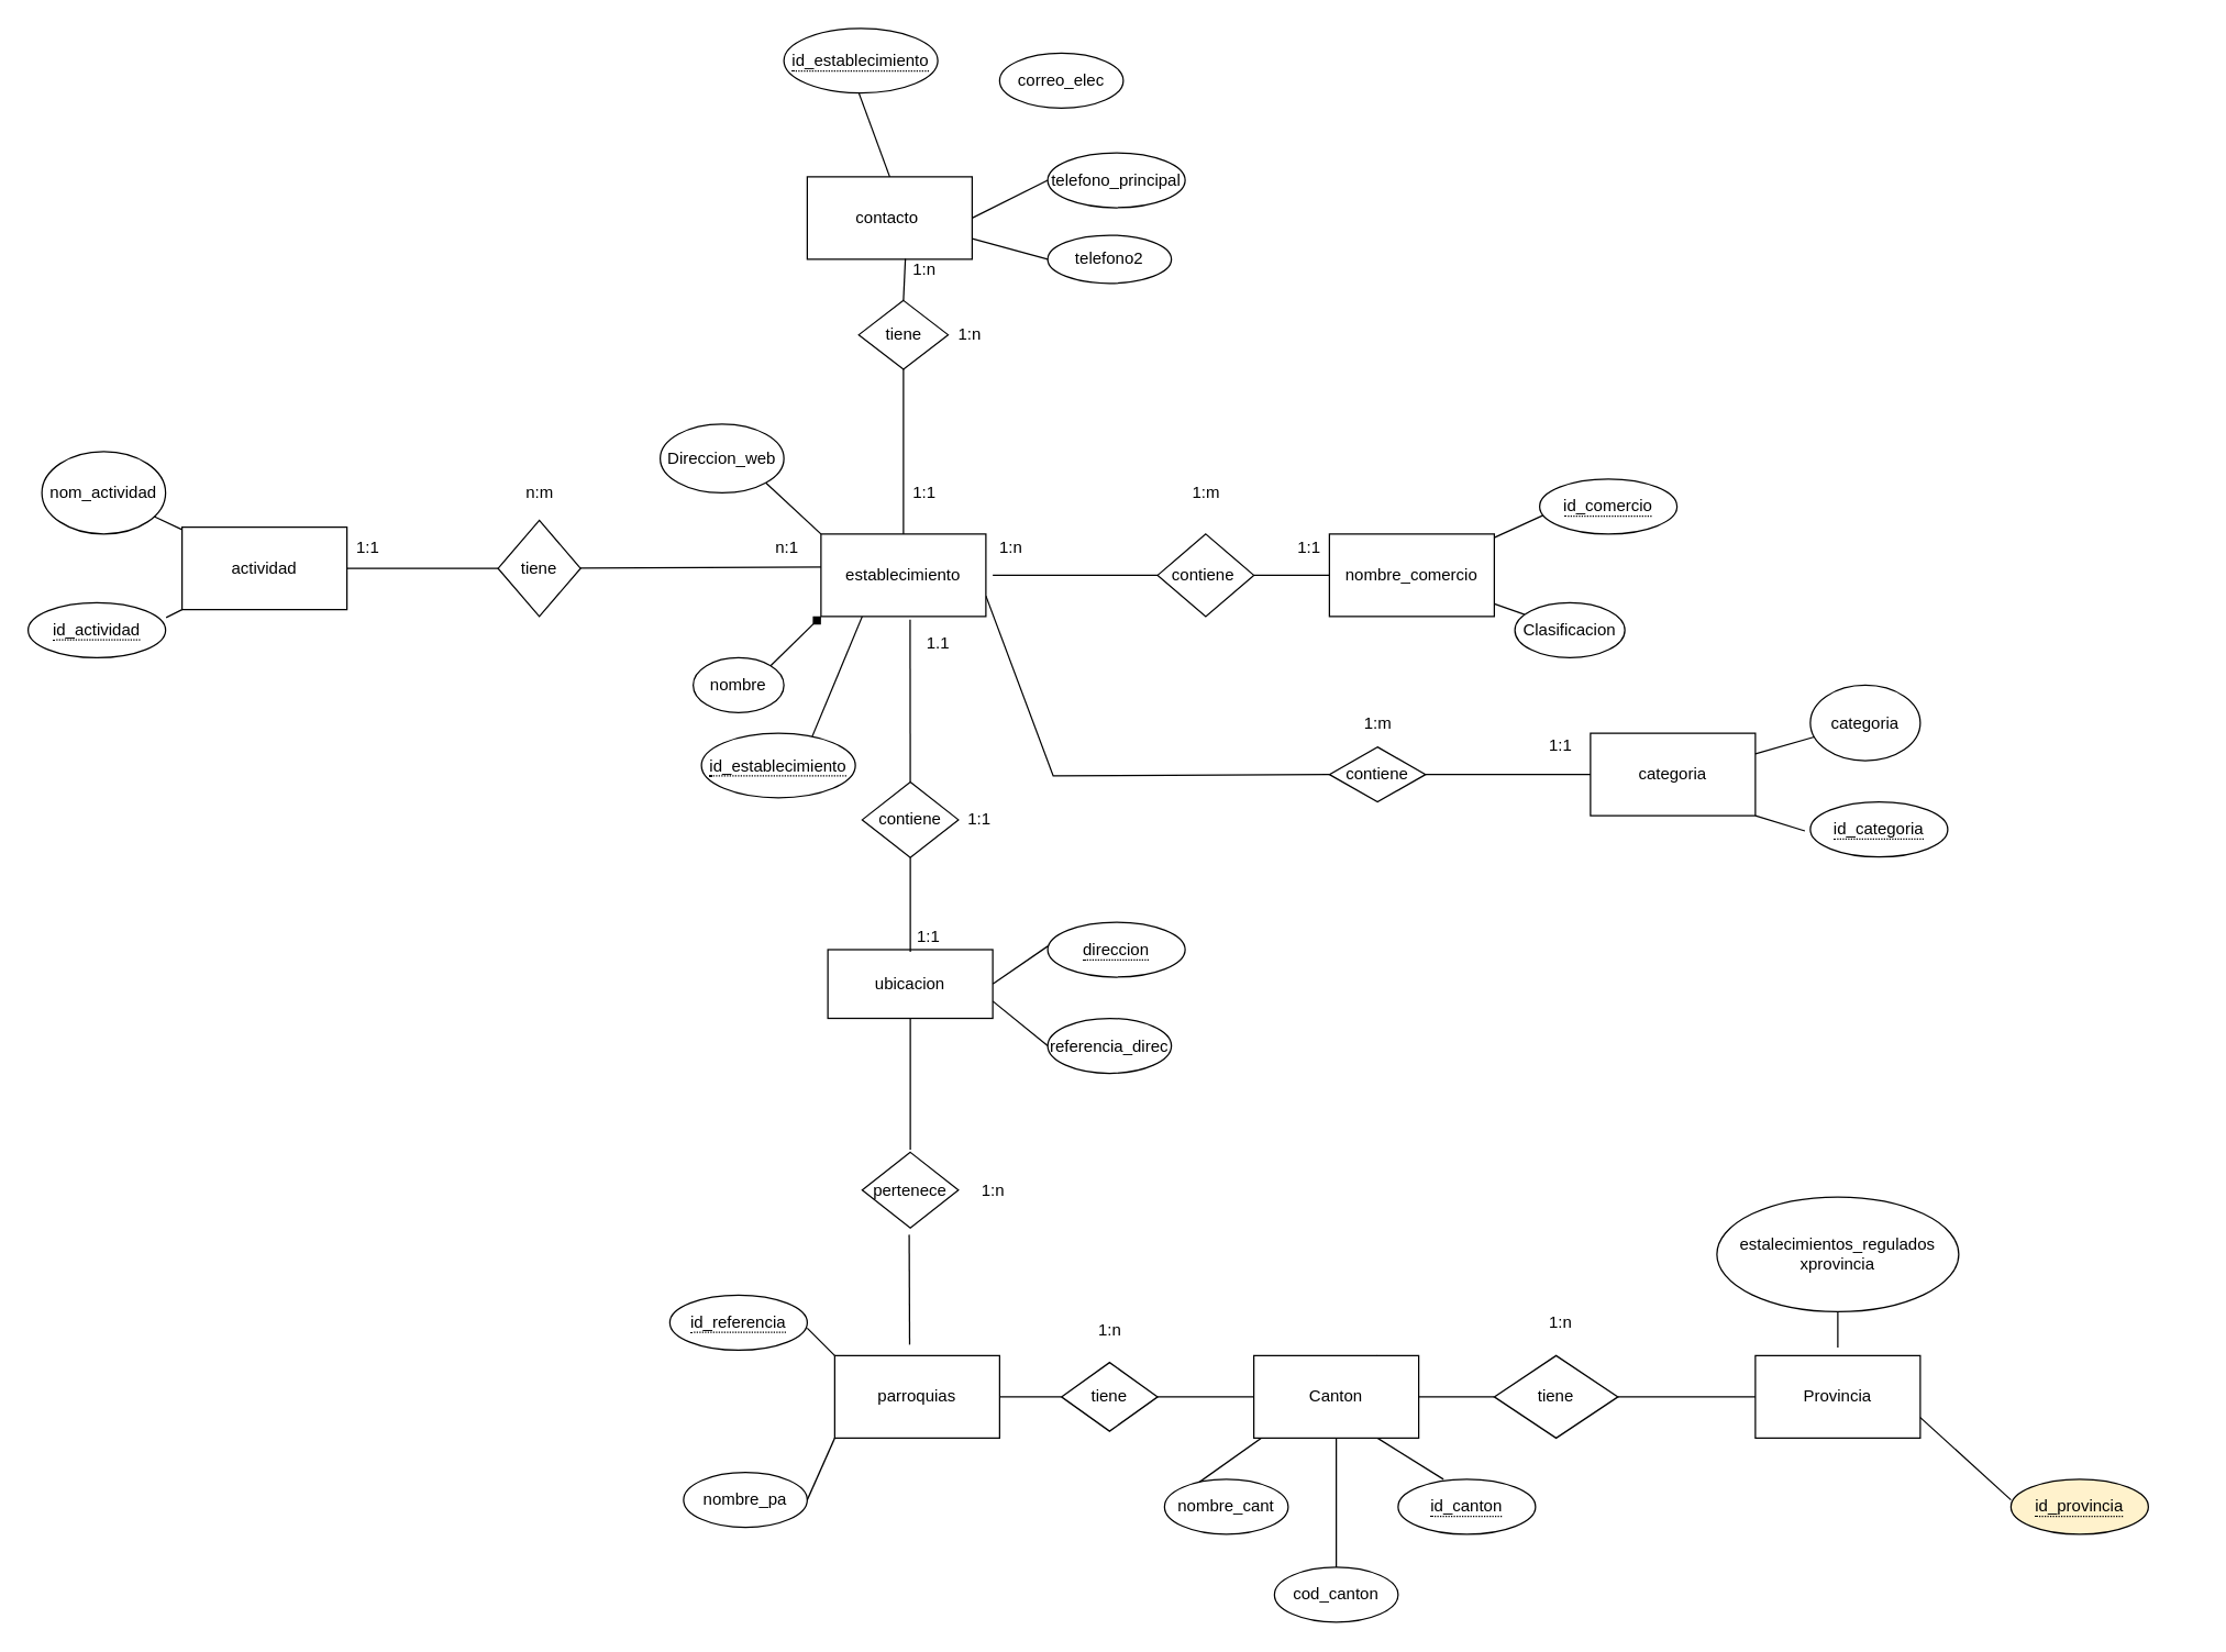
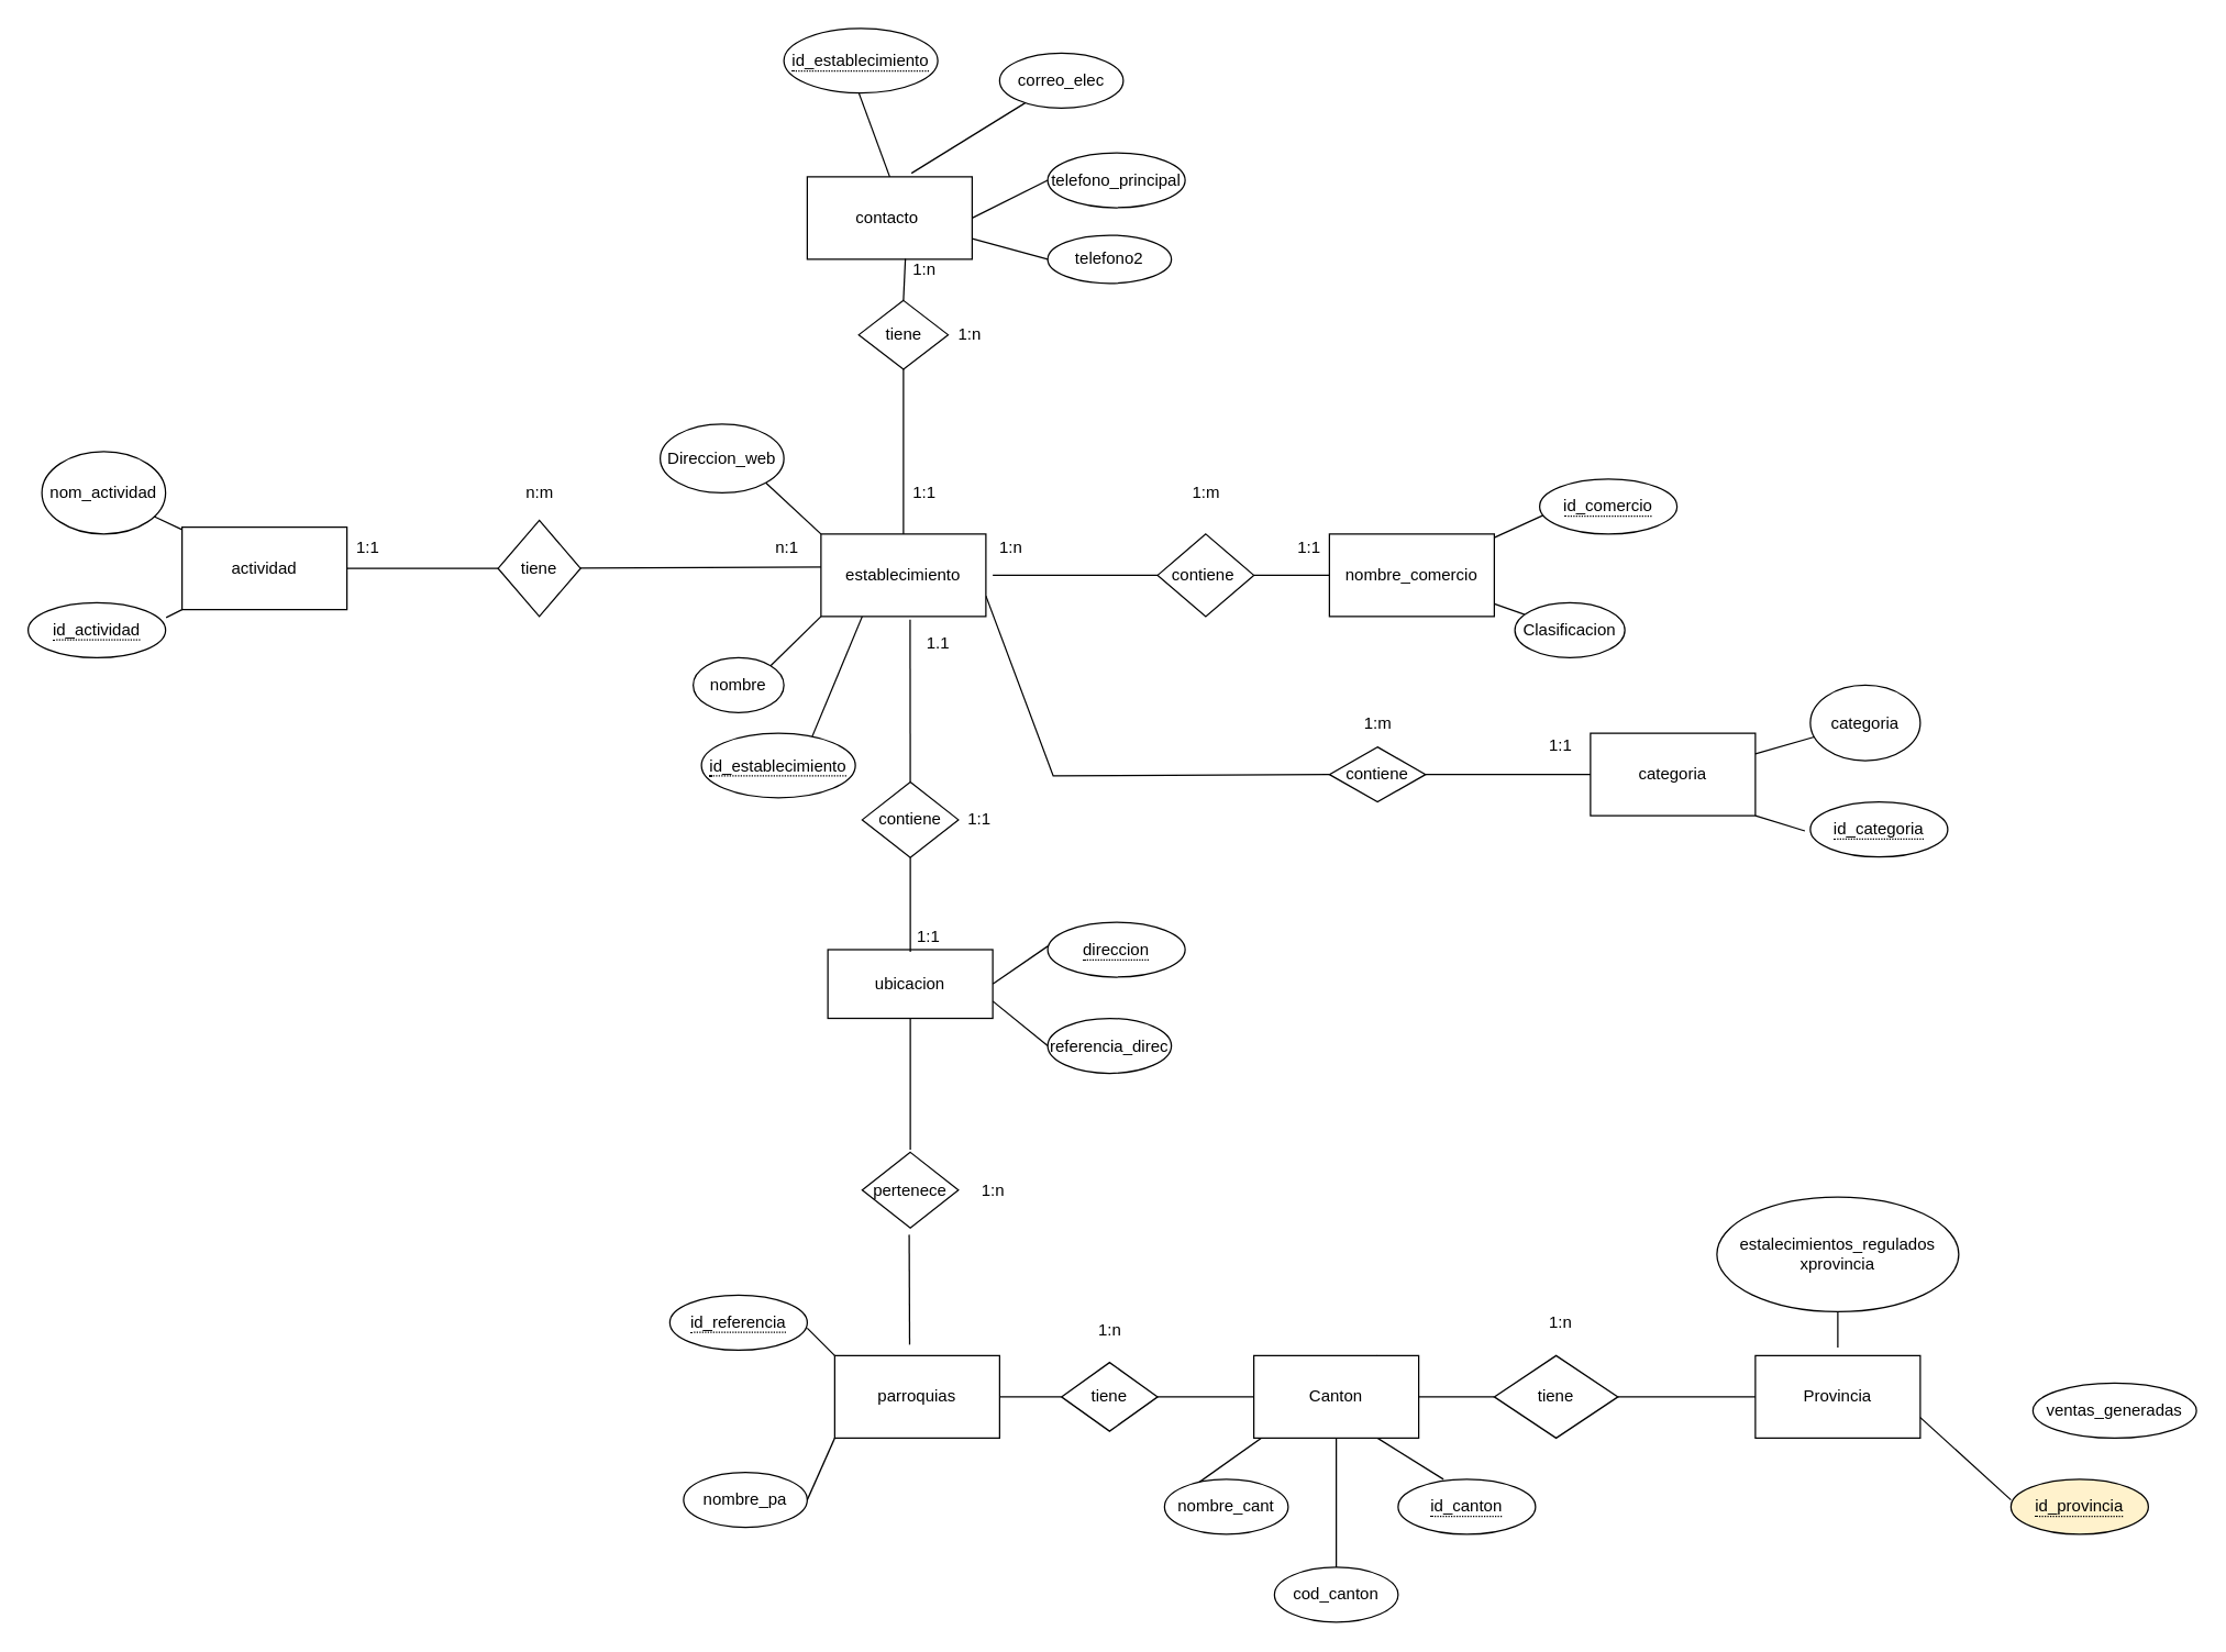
+ <mxCell id="70" value="" style="endArrow=none;html=1;rounded=0;entryX=0.632;entryY=-0.043;entryDx=0;entryDy=0;entryPerimeter=0;" parent="1" source="27" target="19" edge="1"><mxGeometry width="50" height="50" relative="1" as="geometry"><mxPoint x="732" y="183" as="sourcePoint" /><mxPoint x="817" y="145.5" as="targetPoint" /></mxGeometry></mxCell>
- <mxCell id="35" value="" style="endArrow=diamond;html=1;rounded=0;exitX=1;exitY=0;exitDx=0;exitDy=0;entryX=0;entryY=1;entryDx=0;entryDy=0;" parent="1" source="34" target="60" edge="1"><mxGeometry width="50" height="50" relative="1" as="geometry"><mxPoint x="602" y="538" as="sourcePoint" /><mxPoint x="641.96" y="456" as="targetPoint" /></mxGeometry></mxCell>
+ <mxCell id="35" value="" style="endArrow=none;html=1;rounded=0;exitX=1;exitY=0;exitDx=0;exitDy=0;entryX=0;entryY=1;entryDx=0;entryDy=0;" parent="1" source="34" target="60" edge="1"><mxGeometry width="50" height="50" relative="1" as="geometry"><mxPoint x="602" y="538" as="sourcePoint" /><mxPoint x="641.96" y="456" as="targetPoint" /></mxGeometry></mxCell>
+ <mxCell id="85" value="&lt;font style=&quot;vertical-align: inherit;&quot;&gt;&lt;font style=&quot;vertical-align: inherit;&quot;&gt;ventas_generadas&lt;/font&gt;&lt;/font&gt;" style="ellipse;whiteSpace=wrap;html=1;rounded=0;" parent="1" vertex="1"><mxGeometry x="1479" y="1006" width="119" height="40" as="geometry" /></mxCell>
